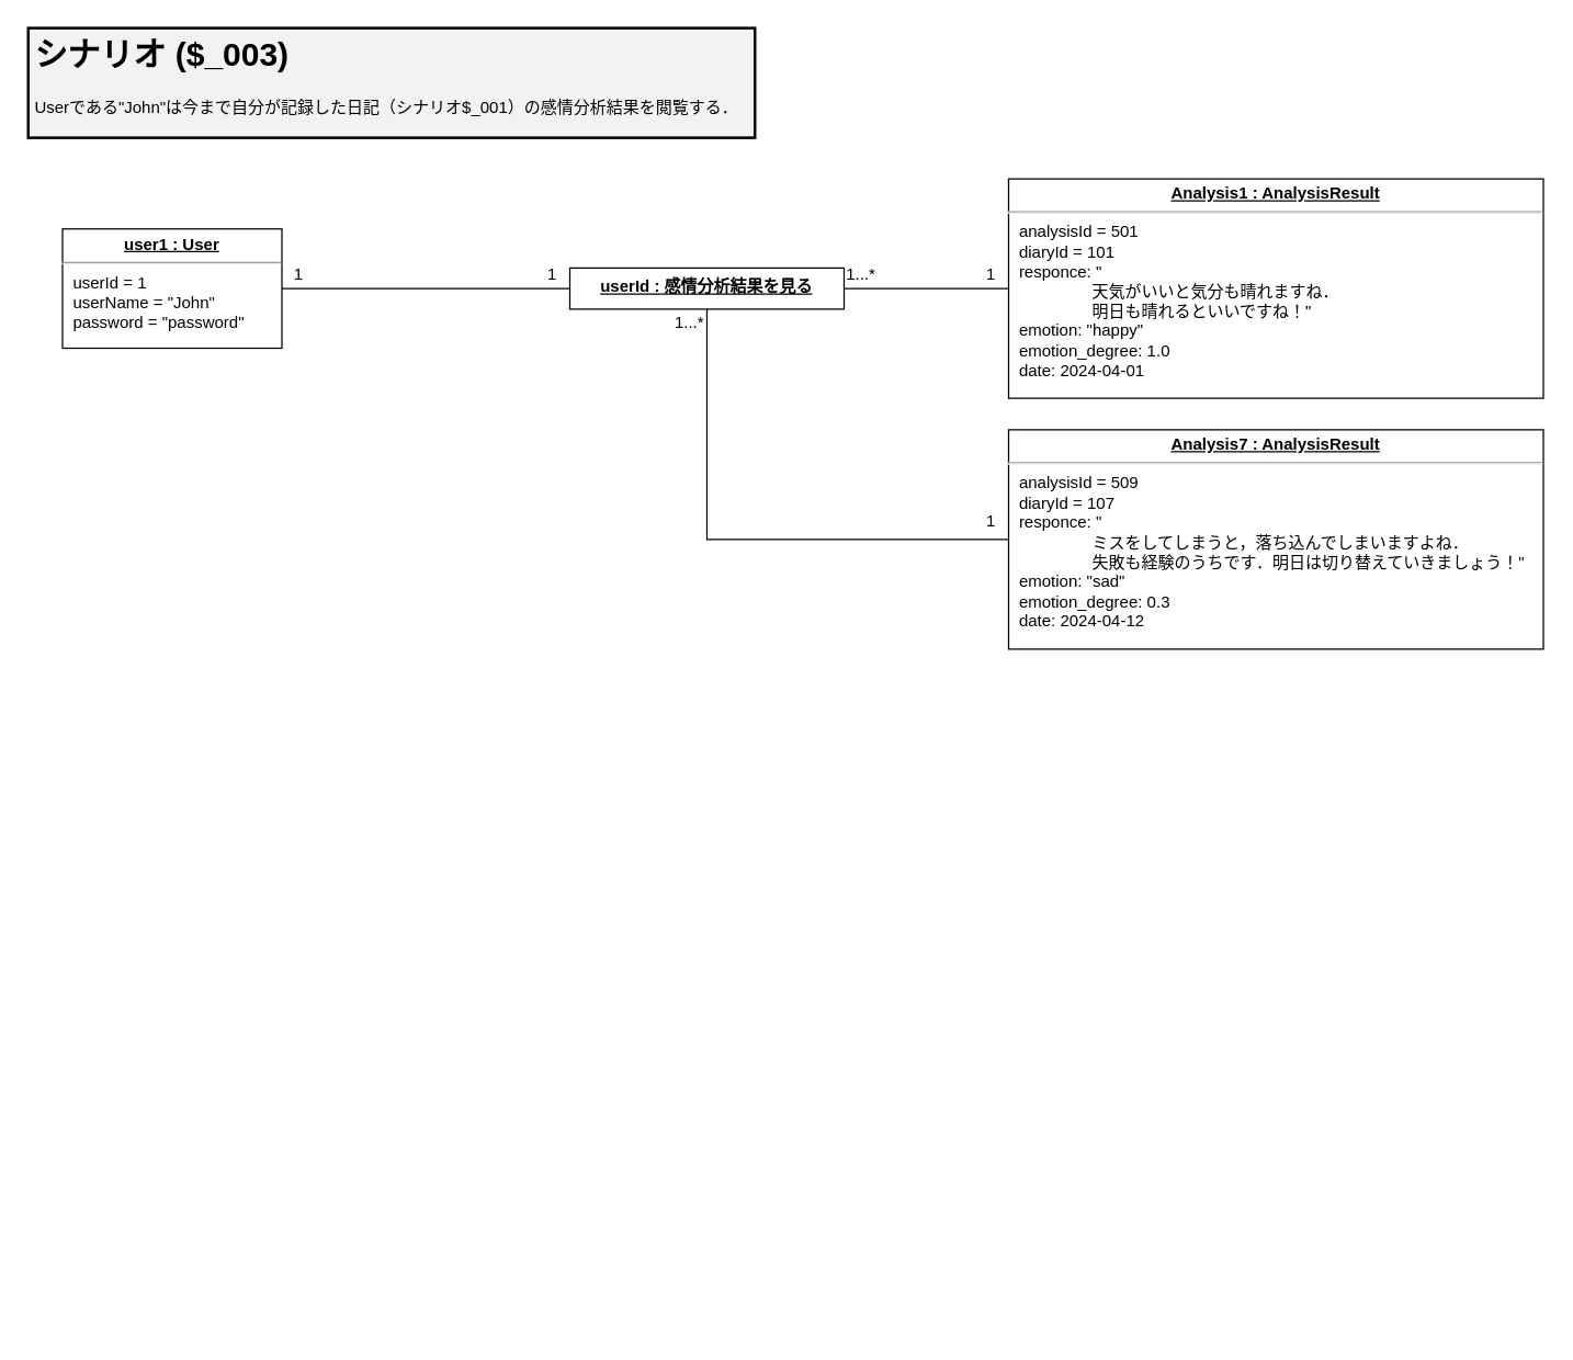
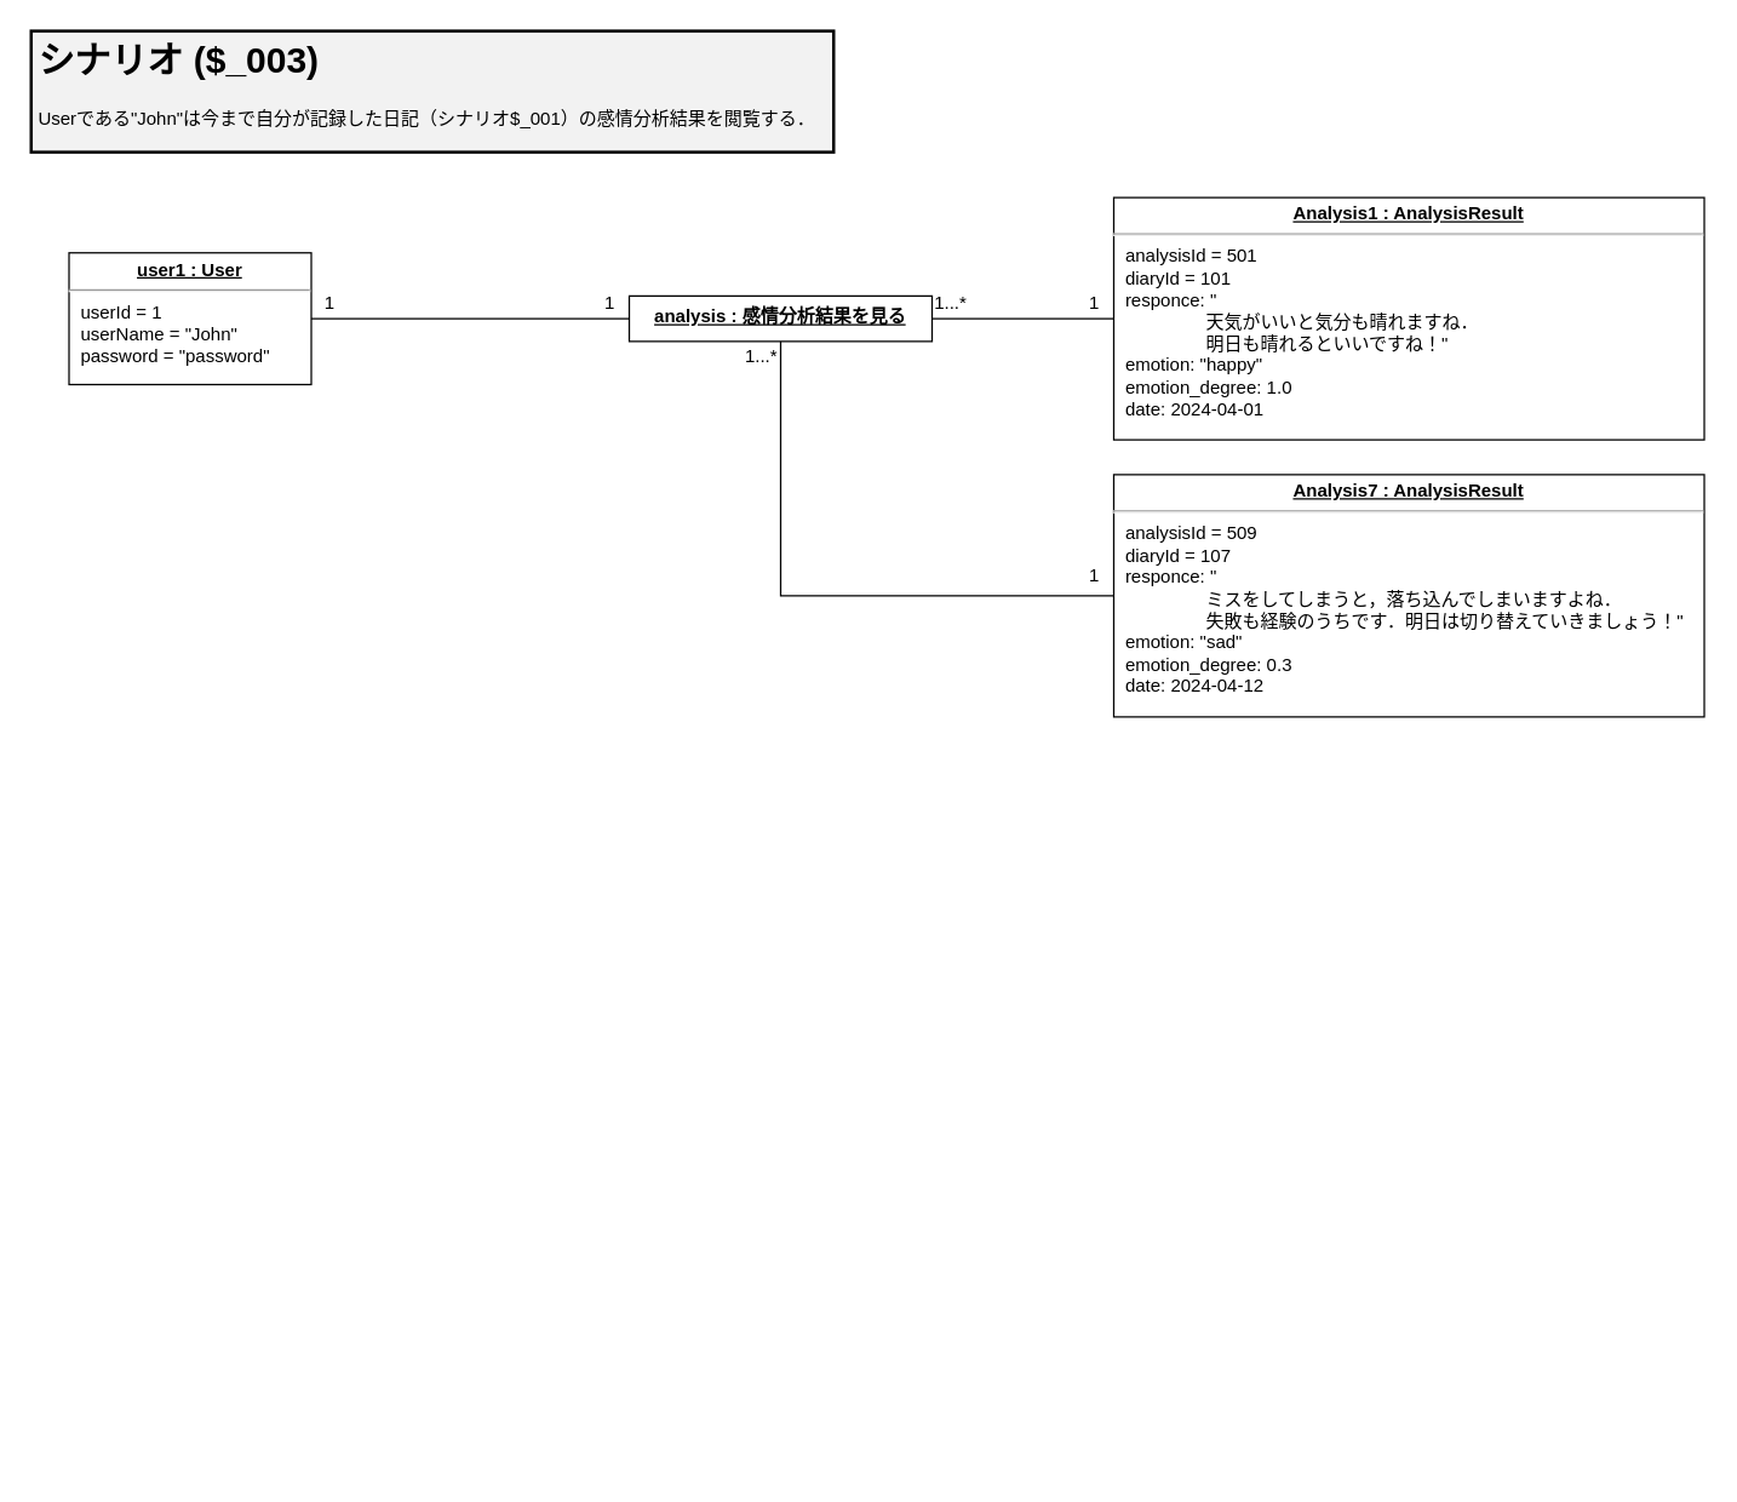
- <mxCell id="13" value="&lt;p style=&quot;margin: 4px 0px 0px; text-decoration: underline; line-height: 180%;&quot;&gt;&lt;b&gt;userId : 感情分析結果を見る&lt;/b&gt;&lt;/p&gt;" style="verticalAlign=middle;align=center;overflow=fill;fontSize=12;fontFamily=Helvetica;html=1;" vertex="1" parent="1"><mxGeometry x="415" y="195" width="200" height="30" as="geometry" /></mxCell>
+ <mxCell id="13" value="&lt;p style=&quot;margin: 4px 0px 0px; text-decoration: underline; line-height: 180%;&quot;&gt;&lt;b&gt;analysis : 感情分析結果を見る&lt;/b&gt;&lt;/p&gt;" style="verticalAlign=middle;align=center;overflow=fill;fontSize=12;fontFamily=Helvetica;html=1;" vertex="1" parent="1"><mxGeometry x="415" y="195" width="200" height="30" as="geometry" /></mxCell>
